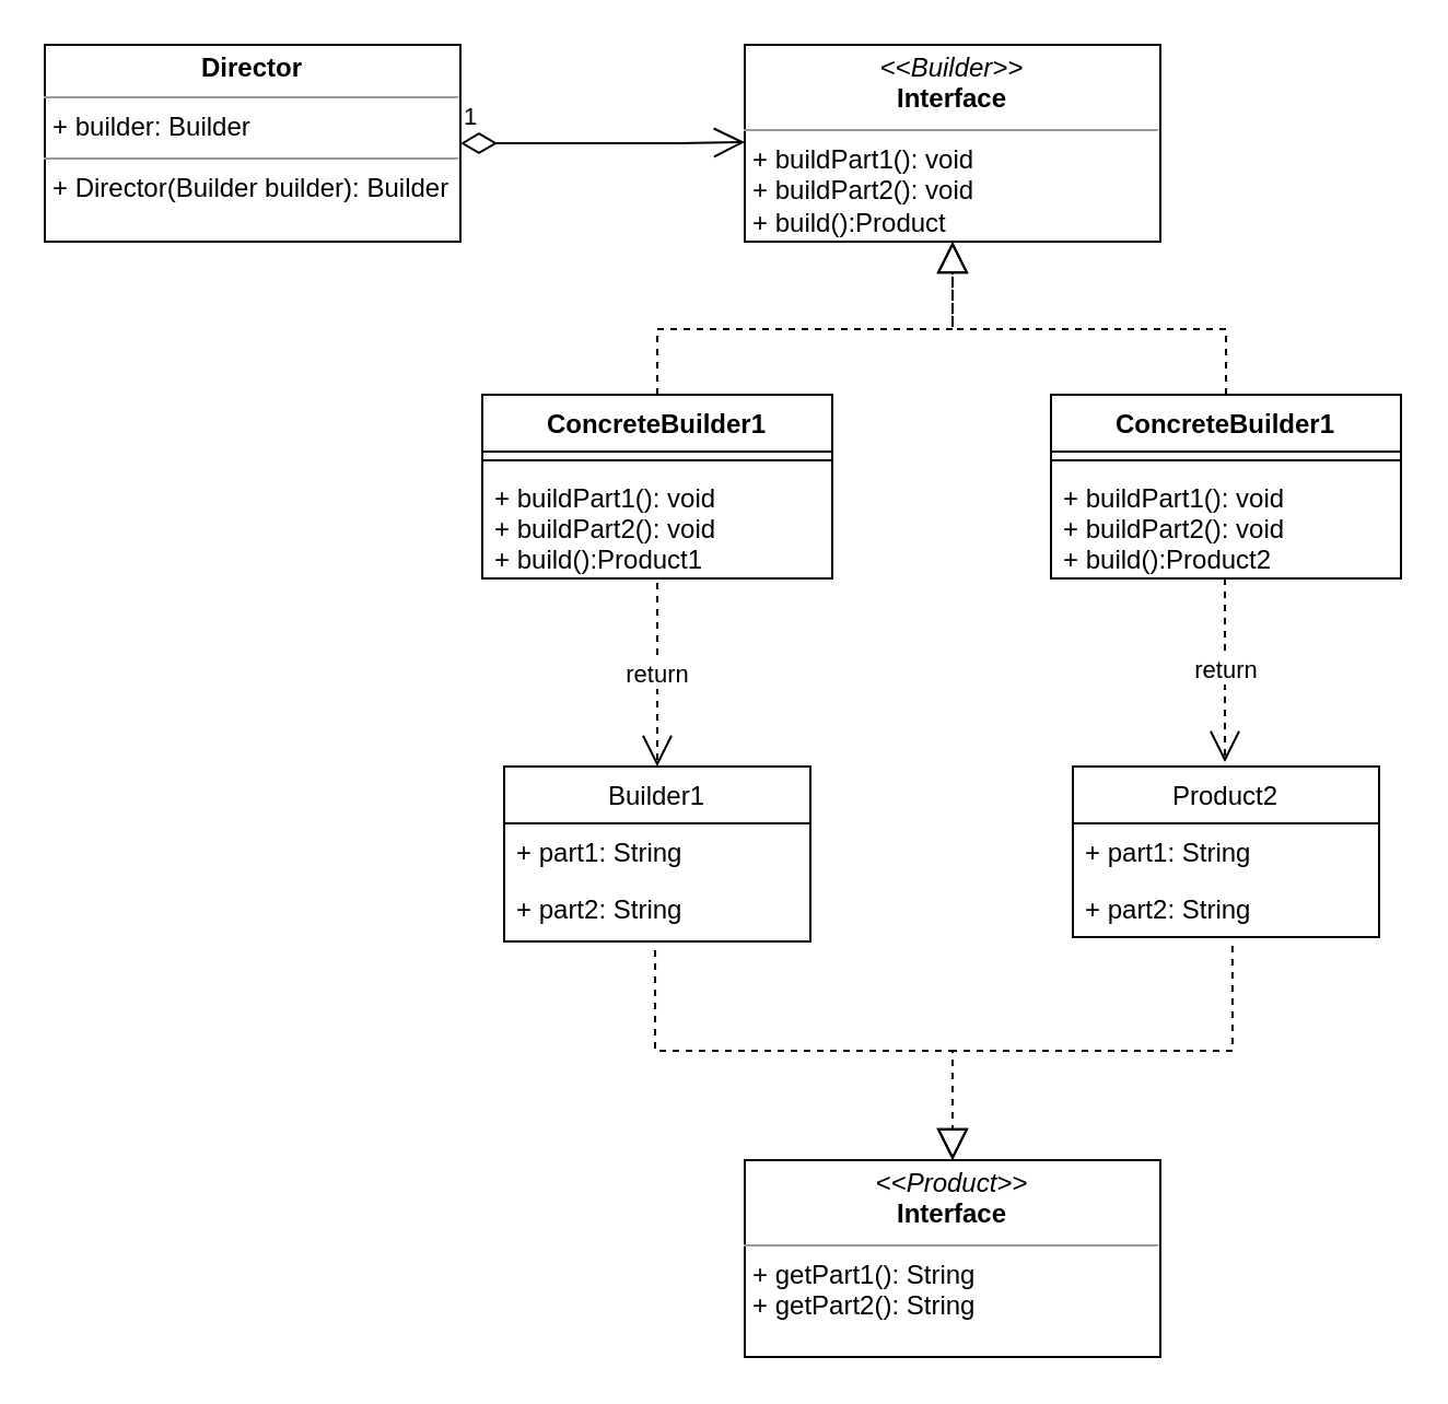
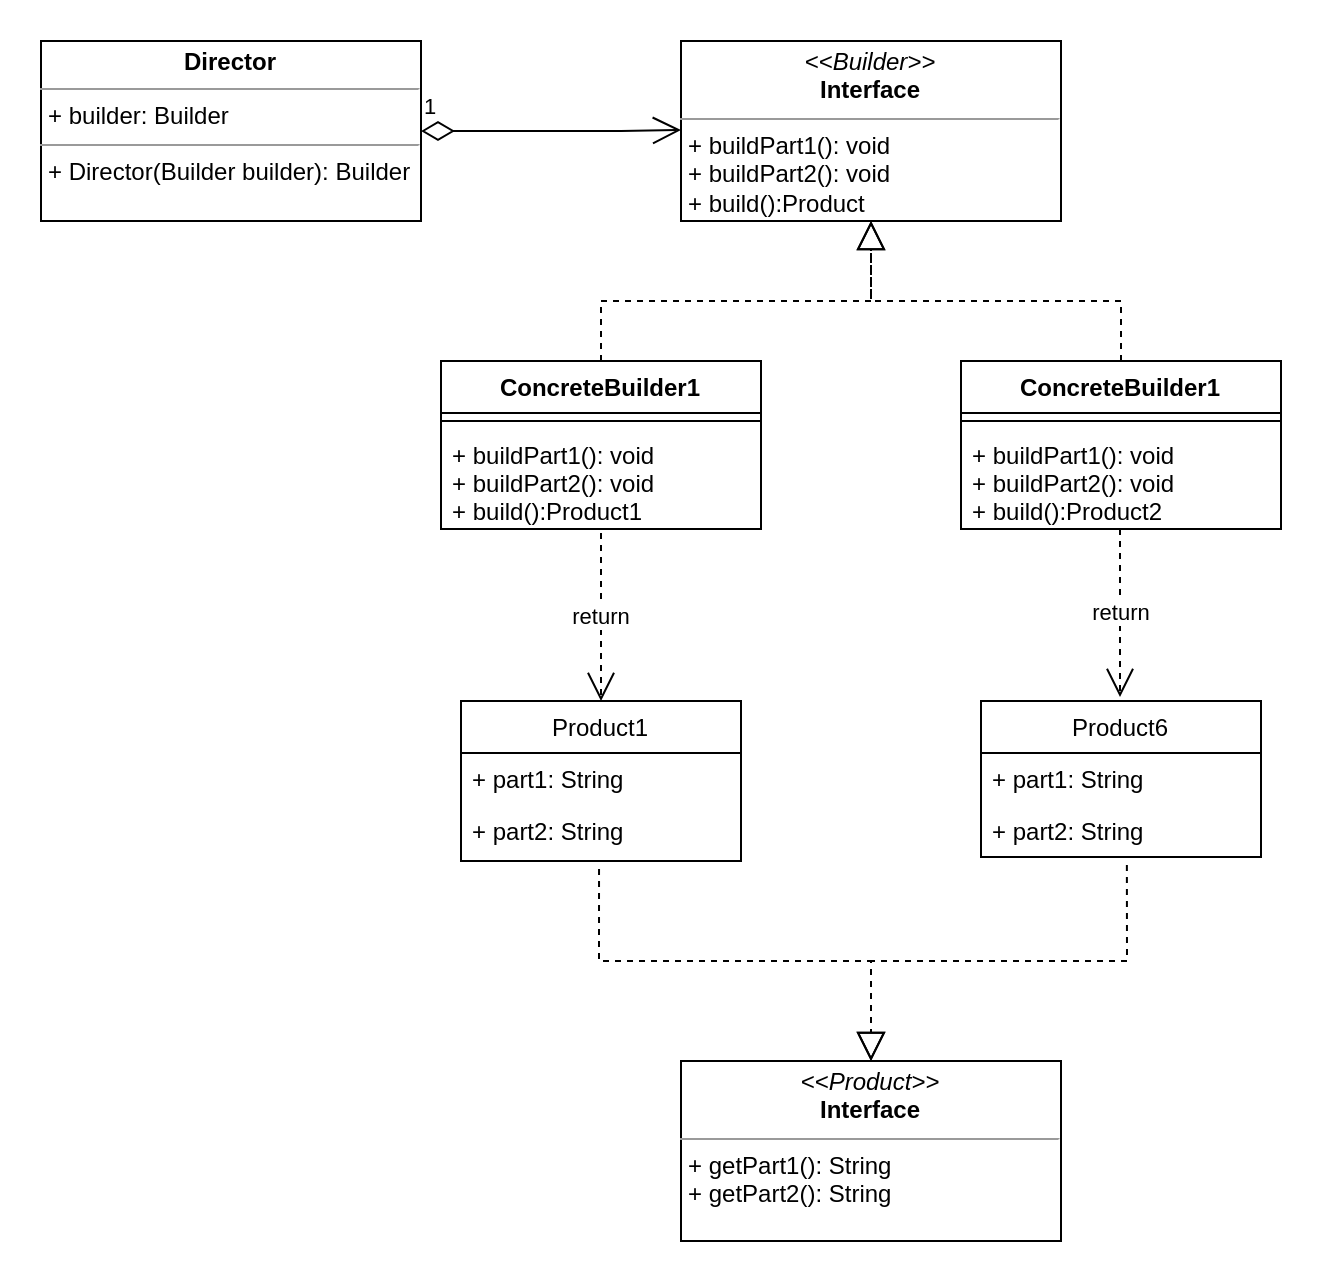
- <mxCell id="12" value="Builder1" style="swimlane;fontStyle=0;childLayout=stackLayout;horizontal=1;startSize=26;fillColor=none;horizontalStack=0;resizeParent=1;resizeParentMax=0;resizeLast=0;collapsible=1;marginBottom=0;" vertex="1" parent="1"><mxGeometry x="230" y="350" width="140" height="80" as="geometry" /></mxCell>
+ <mxCell id="12" value="Product1" style="swimlane;fontStyle=0;childLayout=stackLayout;horizontal=1;startSize=26;fillColor=none;horizontalStack=0;resizeParent=1;resizeParentMax=0;resizeLast=0;collapsible=1;marginBottom=0;" vertex="1" parent="1"><mxGeometry x="230" y="350" width="140" height="80" as="geometry" /></mxCell>
- <mxCell id="15" value="Product2" style="swimlane;fontStyle=0;childLayout=stackLayout;horizontal=1;startSize=26;fillColor=none;horizontalStack=0;resizeParent=1;resizeParentMax=0;resizeLast=0;collapsible=1;marginBottom=0;" vertex="1" parent="1"><mxGeometry x="490" y="350" width="140" height="78" as="geometry" /></mxCell>
+ <mxCell id="15" value="Product6" style="swimlane;fontStyle=0;childLayout=stackLayout;horizontal=1;startSize=26;fillColor=none;horizontalStack=0;resizeParent=1;resizeParentMax=0;resizeLast=0;collapsible=1;marginBottom=0;" vertex="1" parent="1"><mxGeometry x="490" y="350" width="140" height="78" as="geometry" /></mxCell>
